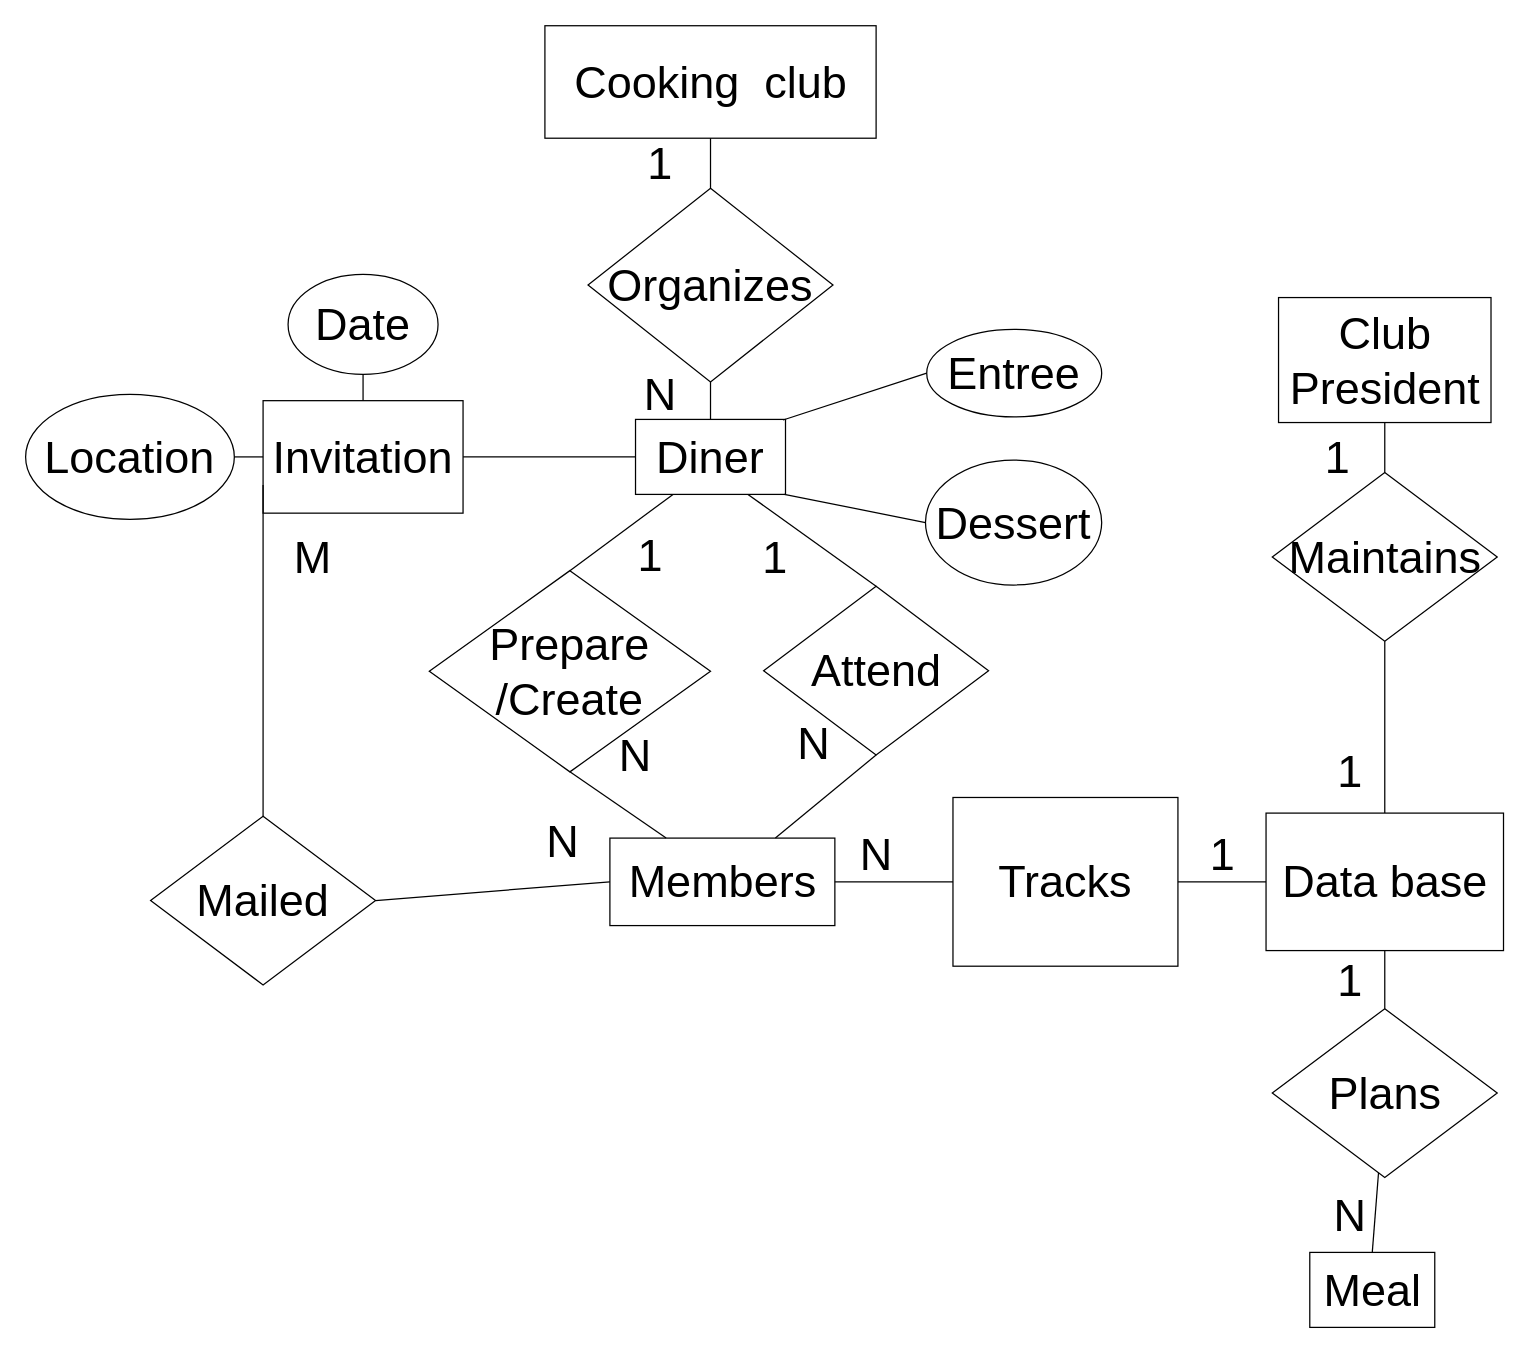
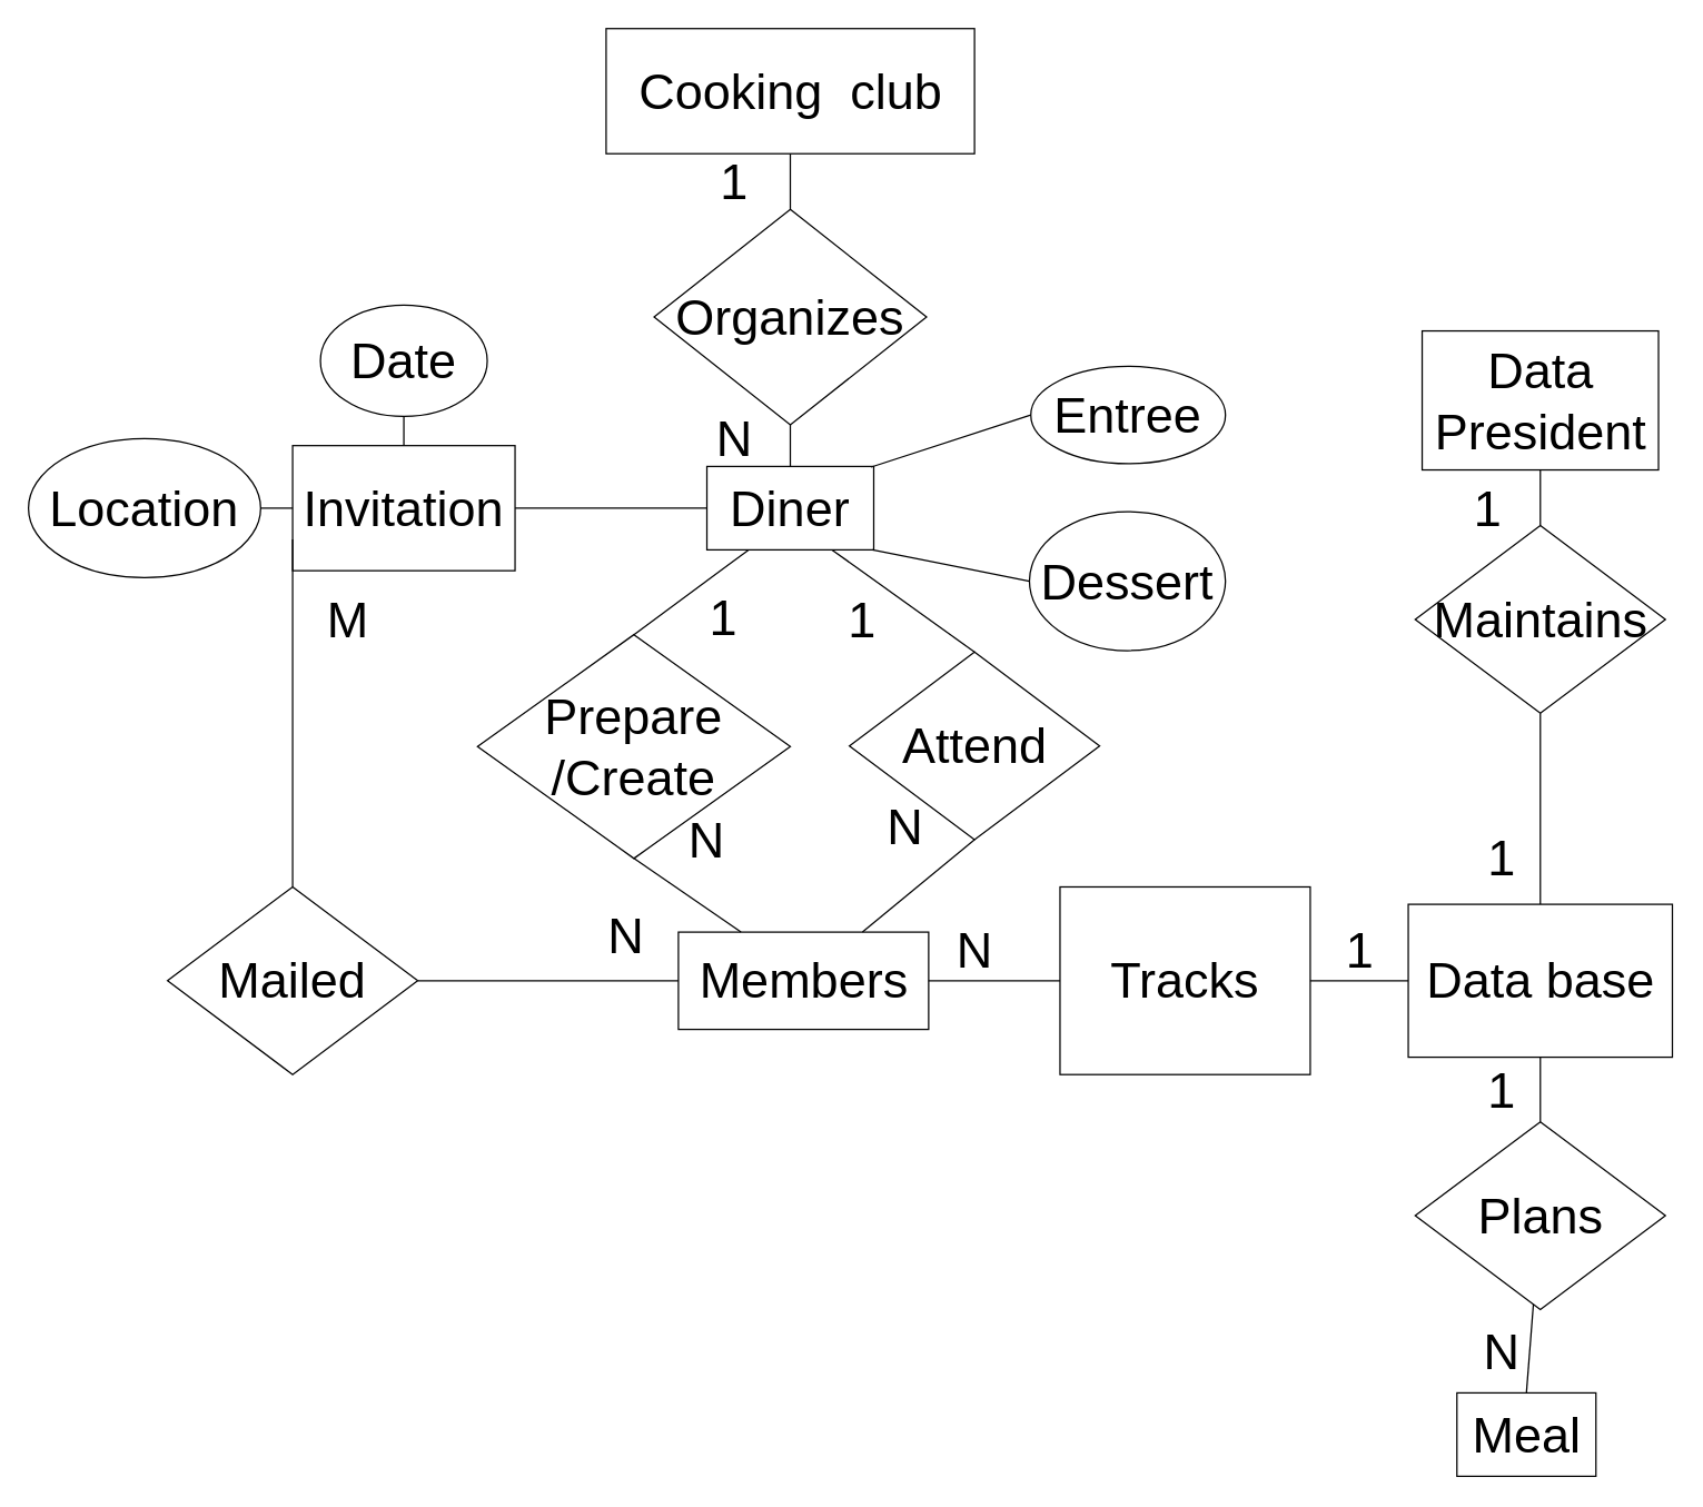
- <mxCell id="4" value="&lt;span style=&quot;font-size: 36px&quot;&gt;Club President&lt;/span&gt;" style="rounded=0;whiteSpace=wrap;html=1;" parent="1" vertex="1"><mxGeometry x="1022.5" y="237.5" width="170" height="100" as="geometry" /></mxCell>
+ <mxCell id="4" value="&lt;span style=&quot;font-size: 36px&quot;&gt;Data President&lt;/span&gt;" style="rounded=0;whiteSpace=wrap;html=1;" parent="1" vertex="1"><mxGeometry x="1022.5" y="237.5" width="170" height="100" as="geometry" /></mxCell>
- <mxCell id="28" value="&lt;font style=&quot;font-size: 36px&quot;&gt;Mailed&lt;/font&gt;" style="rhombus;whiteSpace=wrap;html=1;" vertex="1" parent="1"><mxGeometry x="120" y="652.5" width="180" height="135" as="geometry" /></mxCell>
+ <mxCell id="28" value="&lt;font style=&quot;font-size: 36px&quot;&gt;Mailed&lt;/font&gt;" style="rhombus;whiteSpace=wrap;html=1;" vertex="1" parent="1"><mxGeometry x="120" y="637.5" width="180" height="135" as="geometry" /></mxCell>
